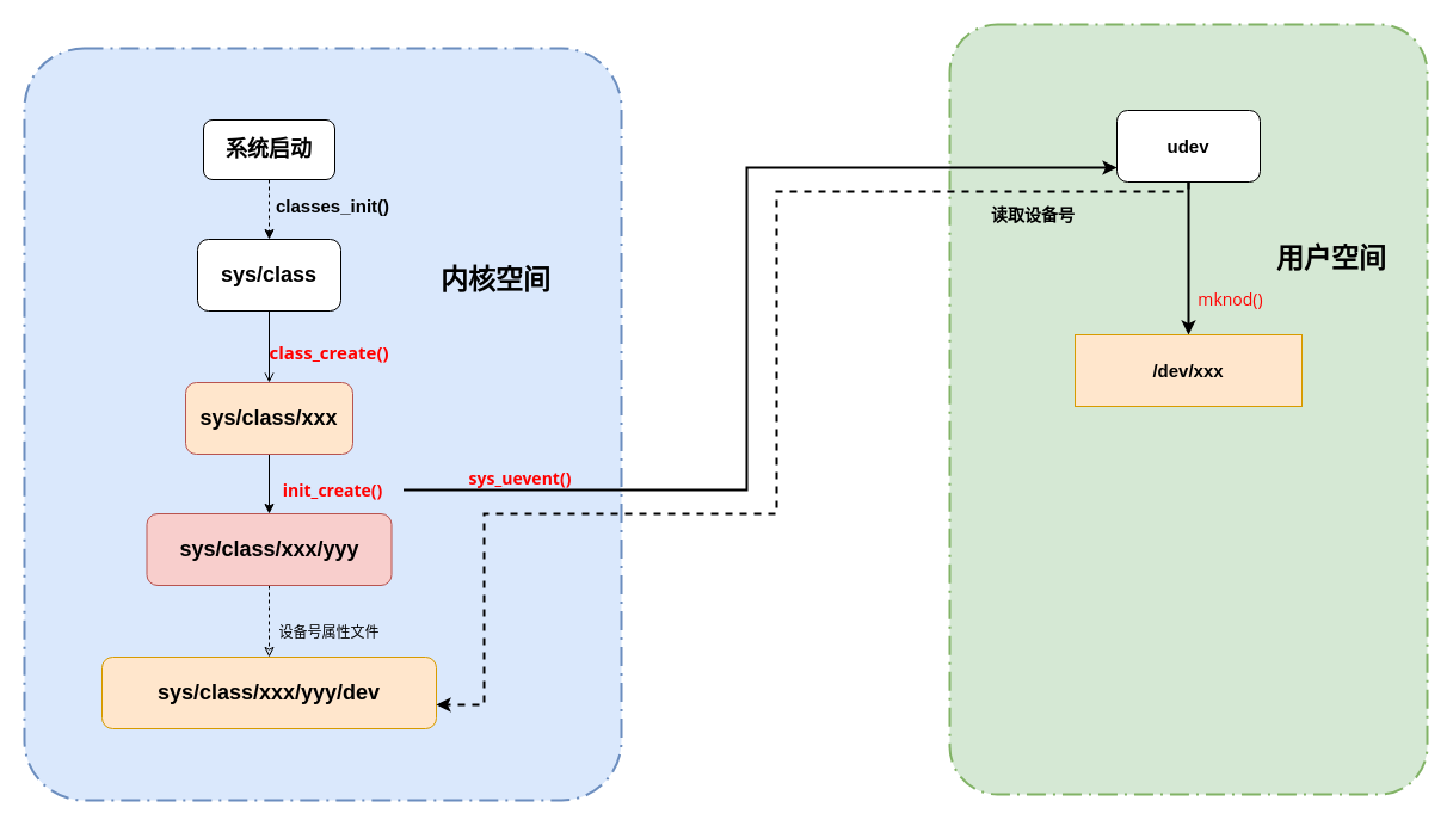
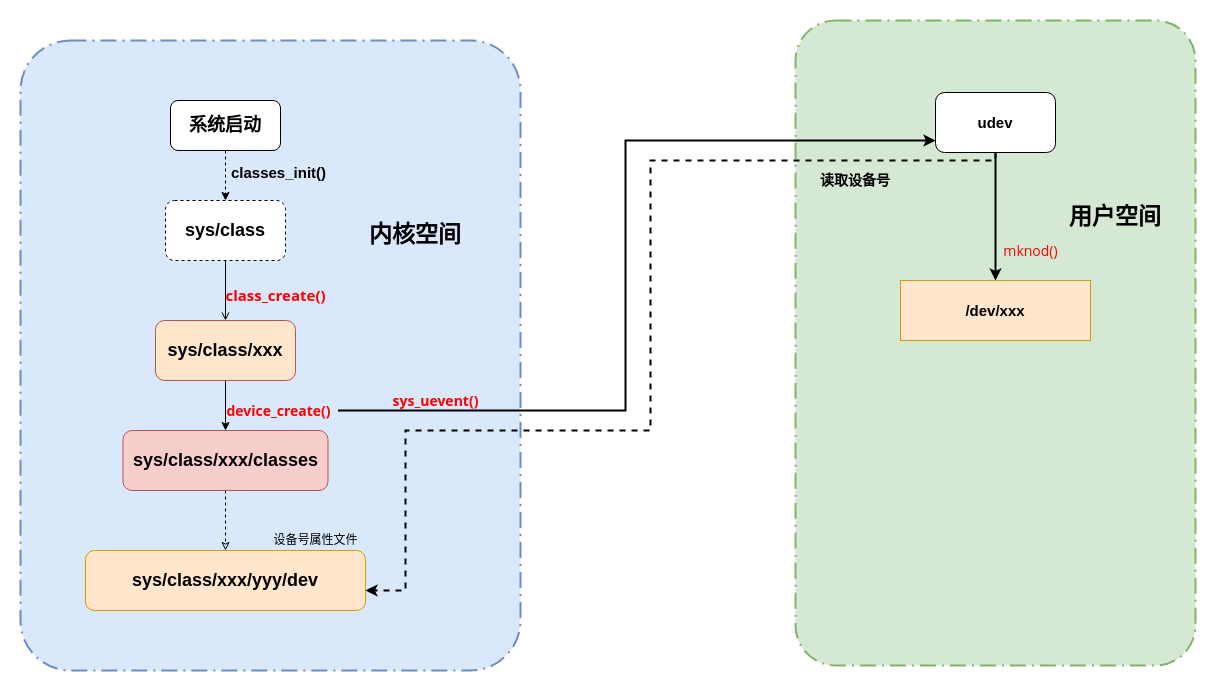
- <mxCell id="24" value="&lt;b&gt;&lt;font style=&quot;font-size: 14px&quot;&gt;读取设备号&lt;/font&gt;&lt;/b&gt;" style="text;html=1;strokeColor=none;fillColor=none;align=center;verticalAlign=middle;whiteSpace=wrap;rounded=0;" parent="1" vertex="1"><mxGeometry x="825" y="160" width="80" height="40" as="geometry" /></mxCell>
+ <mxCell id="24" value="&lt;b&gt;&lt;font style=&quot;font-size: 14px&quot;&gt;读取设备号&lt;/font&gt;&lt;/b&gt;" style="text;html=1;strokeColor=none;fillColor=none;align=center;verticalAlign=middle;whiteSpace=wrap;rounded=0;" parent="1" vertex="1"><mxGeometry x="815" y="160" width="80" height="40" as="geometry" /></mxCell>
- <mxCell id="5" value="&lt;b&gt;&lt;font style=&quot;font-size: 18px&quot;&gt;sys/class&lt;/font&gt;&lt;/b&gt;" style="rounded=1;whiteSpace=wrap;html=1;" parent="1" vertex="1"><mxGeometry x="165" y="200" width="120" height="60" as="geometry" /></mxCell>
+ <mxCell id="5" value="&lt;b&gt;&lt;font style=&quot;font-size: 18px&quot;&gt;sys/class&lt;/font&gt;&lt;/b&gt;" style="rounded=1;whiteSpace=wrap;html=1;dashed=1;" parent="1" vertex="1"><mxGeometry x="165" y="200" width="120" height="60" as="geometry" /></mxCell>
- <mxCell id="13" value="&lt;h5 class=&quot;md-end-block md-heading md-focus&quot; style=&quot;box-sizing: border-box ; margin-top: 1rem ; margin-bottom: 1rem ; position: relative ; line-height: 1.4 ; cursor: text ; font-family: &amp;#34;open sans&amp;#34; , &amp;#34;clear sans&amp;#34; , &amp;#34;helvetica neue&amp;#34; , &amp;#34;helvetica&amp;#34; , &amp;#34;arial&amp;#34; , sans-serif&quot;&gt;&lt;span class=&quot;md-plain md-expand&quot; style=&quot;box-sizing: border-box&quot;&gt;&lt;font color=&quot;#ff0000&quot; style=&quot;font-size: 14px&quot;&gt;init_create()&lt;/font&gt;&lt;/span&gt;&lt;/h5&gt;" style="text;html=1;align=center;verticalAlign=middle;resizable=0;points=[];autosize=1;" parent="1" vertex="1"><mxGeometry x="217.5" y="380" width="120" height="60" as="geometry" /></mxCell>
+ <mxCell id="13" value="&lt;h5 class=&quot;md-end-block md-heading md-focus&quot; style=&quot;box-sizing: border-box ; margin-top: 1rem ; margin-bottom: 1rem ; position: relative ; line-height: 1.4 ; cursor: text ; font-family: &amp;#34;open sans&amp;#34; , &amp;#34;clear sans&amp;#34; , &amp;#34;helvetica neue&amp;#34; , &amp;#34;helvetica&amp;#34; , &amp;#34;arial&amp;#34; , sans-serif&quot;&gt;&lt;span class=&quot;md-plain md-expand&quot; style=&quot;box-sizing: border-box&quot;&gt;&lt;font color=&quot;#ff0000&quot; style=&quot;font-size: 14px&quot;&gt;device_create()&lt;/font&gt;&lt;/span&gt;&lt;/h5&gt;" style="text;html=1;align=center;verticalAlign=middle;resizable=0;points=[];autosize=1;" parent="1" vertex="1"><mxGeometry x="217.5" y="380" width="120" height="60" as="geometry" /></mxCell>
- <mxCell id="10" value="&lt;b&gt;&lt;font style=&quot;font-size: 18px&quot;&gt;sys/class/xxx/yyy&lt;/font&gt;&lt;/b&gt;" style="rounded=1;whiteSpace=wrap;html=1;fillColor=#f8cecc;strokeColor=#b85450;" parent="1" vertex="1"><mxGeometry x="122.5" y="430" width="205" height="60" as="geometry" /></mxCell>
+ <mxCell id="10" value="&lt;b&gt;&lt;font style=&quot;font-size: 18px&quot;&gt;sys/class/xxx/classes&lt;/font&gt;&lt;/b&gt;" style="rounded=1;whiteSpace=wrap;html=1;fillColor=#f8cecc;strokeColor=#b85450;" parent="1" vertex="1"><mxGeometry x="122.5" y="430" width="205" height="60" as="geometry" /></mxCell>
- <mxCell id="14" value="设备号属性文件" style="text;html=1;align=center;verticalAlign=middle;resizable=0;points=[];autosize=1;" parent="1" vertex="1"><mxGeometry x="225" y="520" width="100" height="20" as="geometry" /></mxCell>
+ <mxCell id="14" value="设备号属性文件" style="text;html=1;align=center;verticalAlign=middle;resizable=0;points=[];autosize=1;" parent="1" vertex="1"><mxGeometry x="265" y="530" width="100" height="20" as="geometry" /></mxCell>
